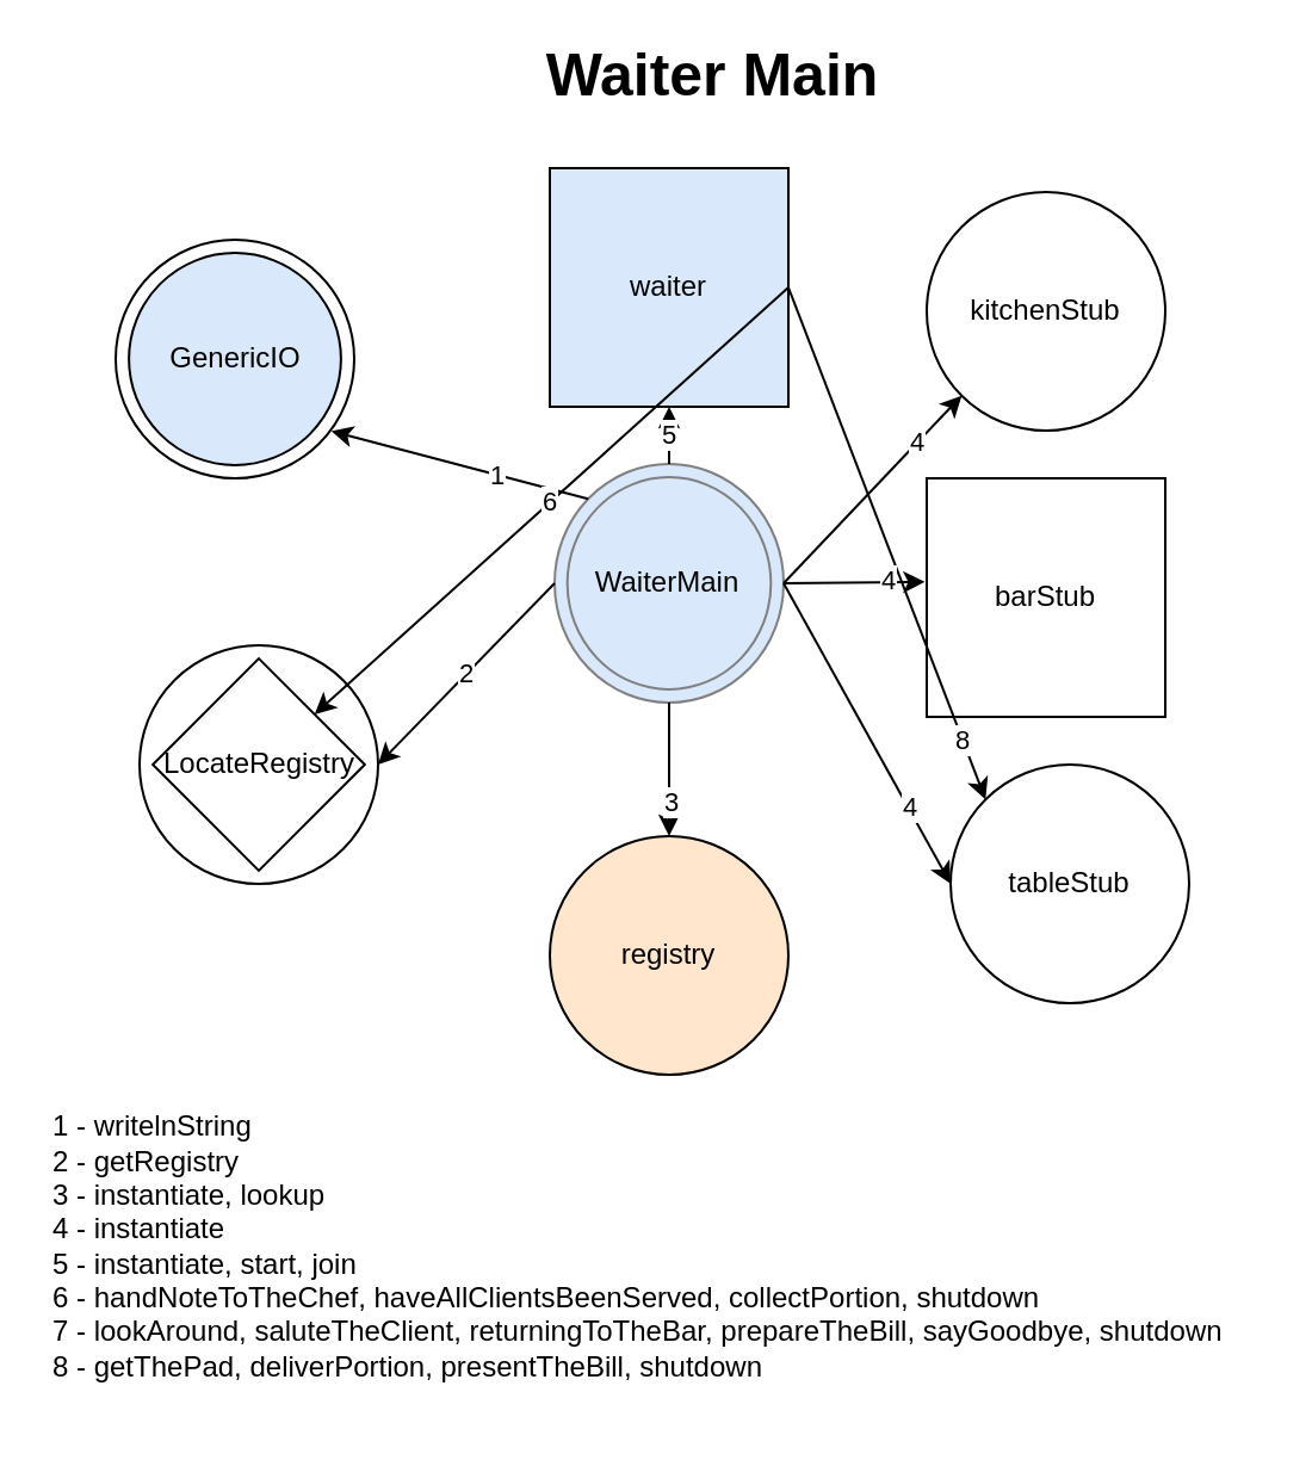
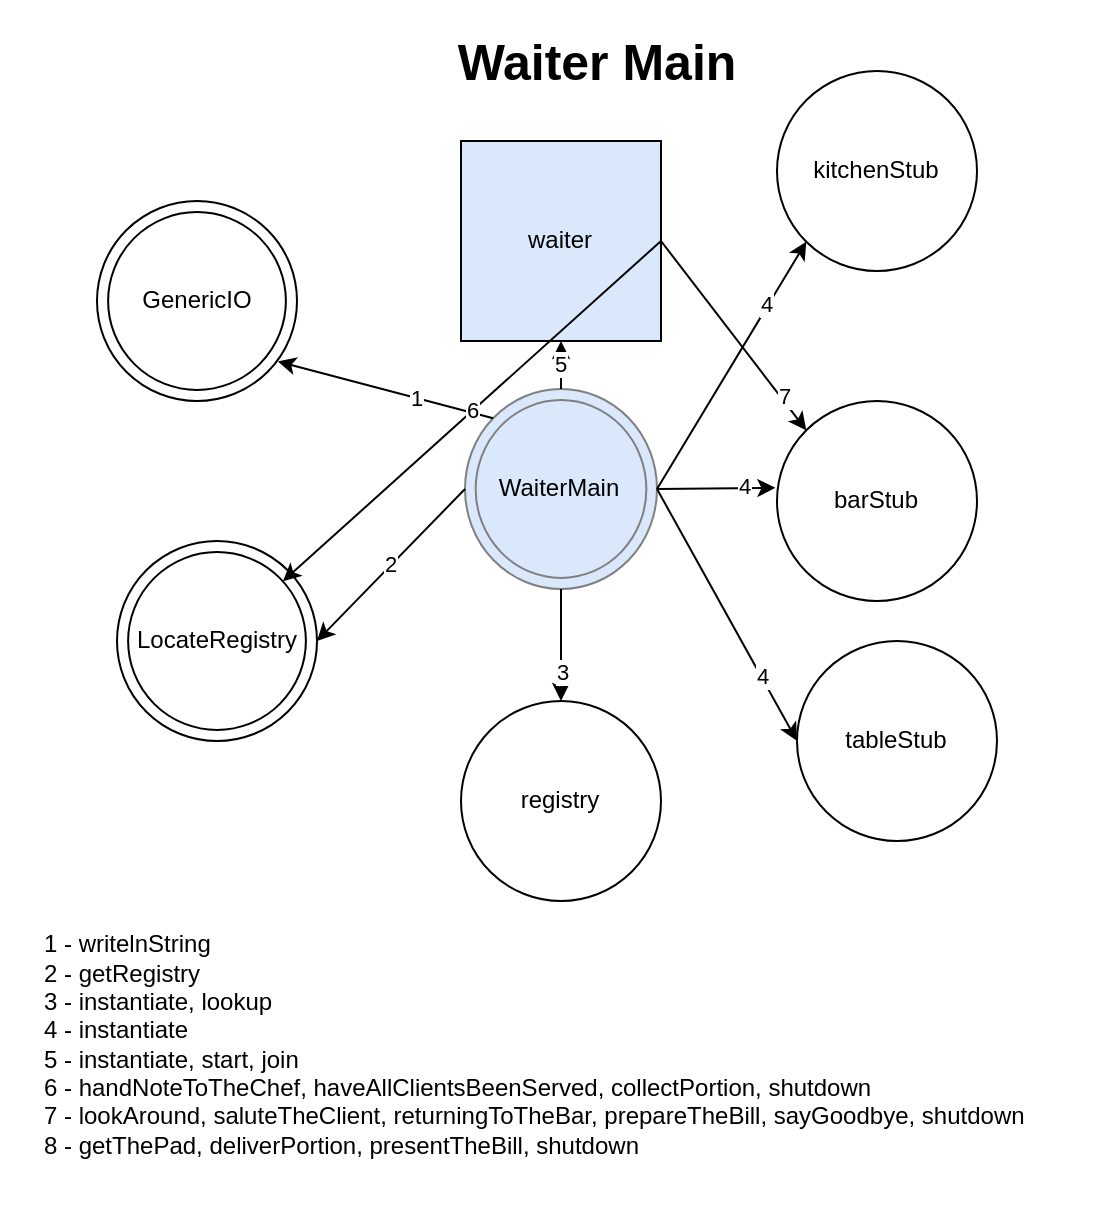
- <mxCell id="15" value="kitchenStub" style="ellipse;whiteSpace=wrap;html=1;aspect=fixed;" parent="1" vertex="1"><mxGeometry x="388" y="80" width="100" height="100" as="geometry" /></mxCell>
+ <mxCell id="15" value="kitchenStub" style="ellipse;whiteSpace=wrap;html=1;aspect=fixed;" parent="1" vertex="1"><mxGeometry x="388" y="35" width="100" height="100" as="geometry" /></mxCell>
+ <mxCell id="25" value="" style="endArrow=classic;html=1;rounded=0;exitX=1;exitY=0.5;exitDx=0;exitDy=0;entryX=0;entryY=0;entryDx=0;entryDy=0;" parent="1" source="22" target="14" edge="1"><mxGeometry width="50" height="50" relative="1" as="geometry"><mxPoint x="-102" y="240" as="sourcePoint" /><mxPoint x="-52" y="190" as="targetPoint" /></mxGeometry></mxCell>
+ <mxCell id="26" value="7" style="edgeLabel;html=1;align=center;verticalAlign=middle;resizable=0;points=[];" parent="25" vertex="1" connectable="0"><mxGeometry x="0.654" y="1" relative="1" as="geometry"><mxPoint as="offset" /></mxGeometry></mxCell>
- <mxCell id="9" value="GenericIO" style="ellipse;whiteSpace=wrap;html=1;aspect=fixed;fillColor=#dae8fc;" parent="7" vertex="1"><mxGeometry x="5.556" y="5.556" width="88.889" height="88.889" as="geometry" /></mxCell>
+ <mxCell id="9" value="GenericIO" style="ellipse;whiteSpace=wrap;html=1;aspect=fixed;" parent="7" vertex="1"><mxGeometry x="5.556" y="5.556" width="88.889" height="88.889" as="geometry" /></mxCell>
- <mxCell id="14" value="barStub" style="whiteSpace=wrap;html=1;aspect=fixed;rounded=0;" parent="1" vertex="1"><mxGeometry x="388" y="200" width="100" height="100" as="geometry" /></mxCell>
+ <mxCell id="14" value="barStub" style="ellipse;whiteSpace=wrap;html=1;aspect=fixed;" parent="1" vertex="1"><mxGeometry x="388" y="200" width="100" height="100" as="geometry" /></mxCell>
- <mxCell id="27" value="" style="endArrow=classic;html=1;rounded=0;exitX=1;exitY=0.5;exitDx=0;exitDy=0;entryX=0;entryY=0;entryDx=0;entryDy=0;" parent="1" source="22" target="21" edge="1"><mxGeometry width="50" height="50" relative="1" as="geometry"><mxPoint x="-62" y="380" as="sourcePoint" /><mxPoint x="-12" y="330" as="targetPoint" /></mxGeometry></mxCell>
- <mxCell id="28" value="8" style="edgeLabel;html=1;align=center;verticalAlign=middle;resizable=0;points=[];" parent="27" vertex="1" connectable="0"><mxGeometry x="0.764" relative="1" as="geometry"><mxPoint as="offset" /></mxGeometry></mxCell>
- <mxCell id="12" value="LocateRegistry" style="rhombus;whiteSpace=wrap;html=1;aspect=fixed;" parent="10" vertex="1"><mxGeometry x="5.556" y="5.556" width="88.889" height="88.889" as="geometry" /></mxCell>
+ <mxCell id="12" value="LocateRegistry" style="ellipse;whiteSpace=wrap;html=1;aspect=fixed;" parent="10" vertex="1"><mxGeometry x="5.556" y="5.556" width="88.889" height="88.889" as="geometry" /></mxCell>
- <mxCell id="13" value="registry" style="ellipse;whiteSpace=wrap;html=1;aspect=fixed;fillColor=#ffe6cc;" parent="1" vertex="1"><mxGeometry x="230" y="350" width="100" height="100" as="geometry" /></mxCell>
+ <mxCell id="13" value="registry" style="ellipse;whiteSpace=wrap;html=1;aspect=fixed;" parent="1" vertex="1"><mxGeometry x="230" y="350" width="100" height="100" as="geometry" /></mxCell>
